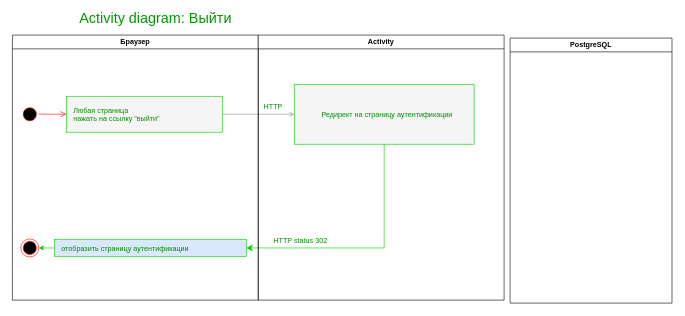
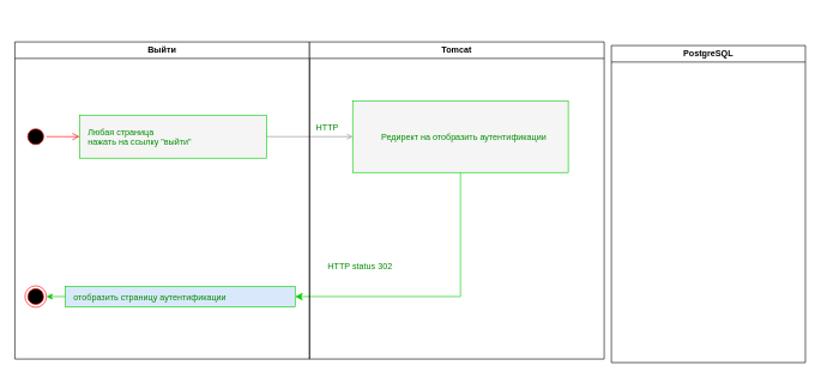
- <mxCell id="3" value="Activity diagram: Выйти" style="text;html=1;strokeColor=none;fillColor=none;align=left;verticalAlign=middle;whiteSpace=wrap;rounded=0;fontSize=24;fontColor=#009900;" parent="1" vertex="1"><mxGeometry x="130" y="20" width="890" height="20" as="geometry" /></mxCell>
- <mxCell id="12" value="Браузер" style="swimlane;whiteSpace=wrap" vertex="1" parent="1"><mxGeometry x="20" y="58" width="410" height="442" as="geometry" /></mxCell>
+ <mxCell id="12" value="Выйти" style="swimlane;whiteSpace=wrap" vertex="1" parent="1"><mxGeometry x="20" y="58" width="410" height="442" as="geometry" /></mxCell>
- <mxCell id="14" value="Activity" style="swimlane;whiteSpace=wrap" vertex="1" parent="1"><mxGeometry x="430" y="58" width="410" height="442" as="geometry" /></mxCell>
+ <mxCell id="14" value="Tomcat" style="swimlane;whiteSpace=wrap" vertex="1" parent="1"><mxGeometry x="430" y="58" width="410" height="442" as="geometry" /></mxCell>
- <mxCell id="4" value="Редирект на страницу аутентификации" style="align=center;spacingLeft=10;fillColor=#f5f5f5;strokeColor=#00CC00;fontColor=#008C00;container=0;verticalAlign=middle;" vertex="1" parent="1"><mxGeometry x="490" y="140" width="300" height="100" as="geometry" /></mxCell>
+ <mxCell id="4" value="Редирект на отобразить аутентификации" style="align=center;spacingLeft=10;fillColor=#f5f5f5;strokeColor=#00CC00;fontColor=#008C00;container=0;verticalAlign=middle;" vertex="1" parent="1"><mxGeometry x="490" y="140" width="300" height="100" as="geometry" /></mxCell>
- <mxCell id="15" value="HTTP status 302" style="text;html=1;fillColor=none;align=center;verticalAlign=middle;whiteSpace=wrap;rounded=0;fontColor=#008C00;container=0;" vertex="1" parent="14"><mxGeometry x="10" y="334" width="121" height="20" as="geometry" /></mxCell>
+ <mxCell id="15" value="HTTP status 302" style="text;html=1;fillColor=none;align=center;verticalAlign=middle;whiteSpace=wrap;rounded=0;fontColor=#008C00;container=0;" vertex="1" parent="14"><mxGeometry x="10" y="304" width="121" height="20" as="geometry" /></mxCell>
